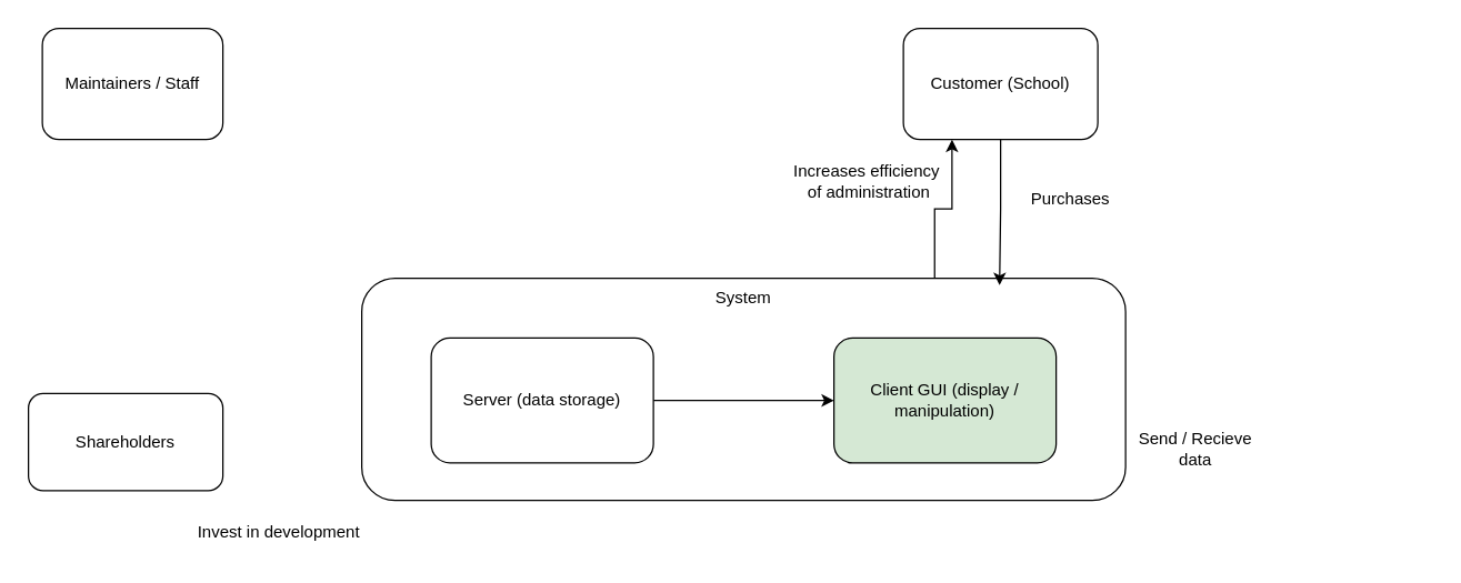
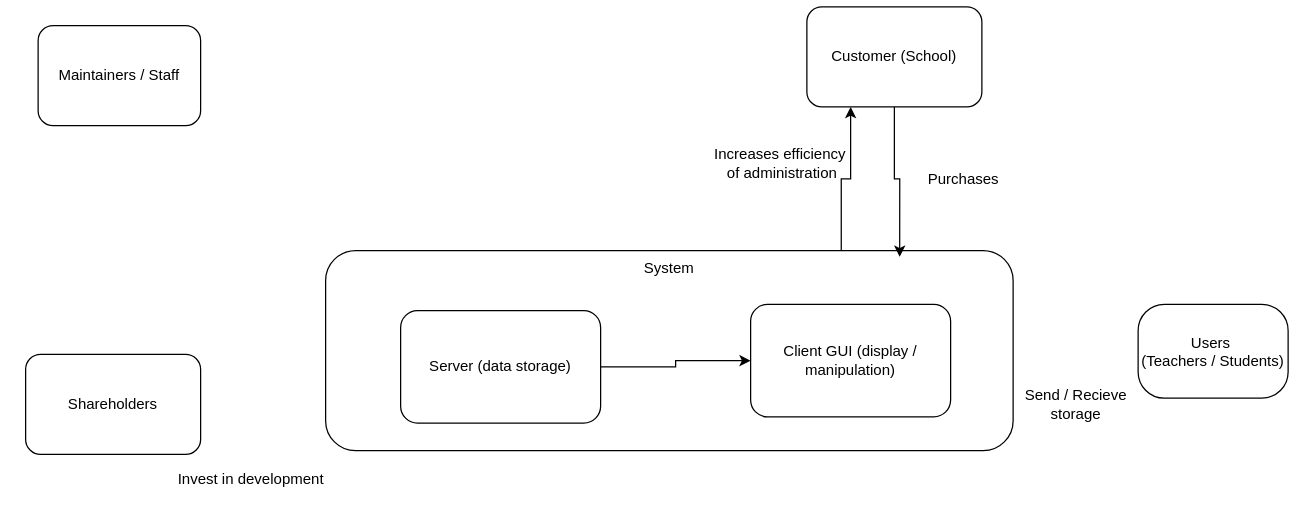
- <mxCell id="4" value="Customer (School)" style="rounded=1;whiteSpace=wrap;html=1;" vertex="1" parent="1"><mxGeometry x="650" y="20" width="140" height="80" as="geometry" /></mxCell>
+ <mxCell id="4" value="Customer (School)" style="rounded=1;whiteSpace=wrap;html=1;" vertex="1" parent="1"><mxGeometry x="645" y="5" width="140" height="80" as="geometry" /></mxCell>
+ <mxCell id="2" value="Users&amp;nbsp;&lt;div&gt;(Teachers / Students)&lt;/div&gt;" style="rounded=1;whiteSpace=wrap;html=1;arcSize=28;" vertex="1" parent="1"><mxGeometry x="910" y="243" width="120" height="75" as="geometry" /></mxCell>
- <mxCell id="14" value="Server (data storage)" style="rounded=1;whiteSpace=wrap;html=1;" vertex="1" parent="1"><mxGeometry x="310" y="243" width="160" height="90" as="geometry" /></mxCell>
+ <mxCell id="14" value="Server (data storage)" style="rounded=1;whiteSpace=wrap;html=1;" vertex="1" parent="1"><mxGeometry x="320" y="248" width="160" height="90" as="geometry" /></mxCell>
- <mxCell id="15" value="Client GUI (display / manipulation)" style="rounded=1;whiteSpace=wrap;html=1;fillColor=#d5e8d4;" vertex="1" parent="1"><mxGeometry x="600" y="243" width="160" height="90" as="geometry" /></mxCell>
+ <mxCell id="15" value="Client GUI (display / manipulation)" style="rounded=1;whiteSpace=wrap;html=1;" vertex="1" parent="1"><mxGeometry x="600" y="243" width="160" height="90" as="geometry" /></mxCell>
- <mxCell id="5" value="Shareholders" style="rounded=1;whiteSpace=wrap;html=1;" vertex="1" parent="1"><mxGeometry x="20" y="283" width="140" height="70" as="geometry" /></mxCell>
+ <mxCell id="5" value="Shareholders" style="rounded=1;whiteSpace=wrap;html=1;" vertex="1" parent="1"><mxGeometry x="20" y="283" width="140" height="80" as="geometry" /></mxCell>
- <mxCell id="10" value="Send / Recieve&lt;div&gt;data&lt;/div&gt;" style="text;html=1;align=center;verticalAlign=middle;resizable=0;points=[];autosize=1;strokeColor=none;fillColor=none;" vertex="1" parent="1"><mxGeometry x="810" y="303" width="100" height="40" as="geometry" /></mxCell>
+ <mxCell id="10" value="Send / Recieve&lt;div&gt;storage&lt;/div&gt;" style="text;html=1;align=center;verticalAlign=middle;resizable=0;points=[];autosize=1;strokeColor=none;fillColor=none;" vertex="1" parent="1"><mxGeometry x="810" y="303" width="100" height="40" as="geometry" /></mxCell>
